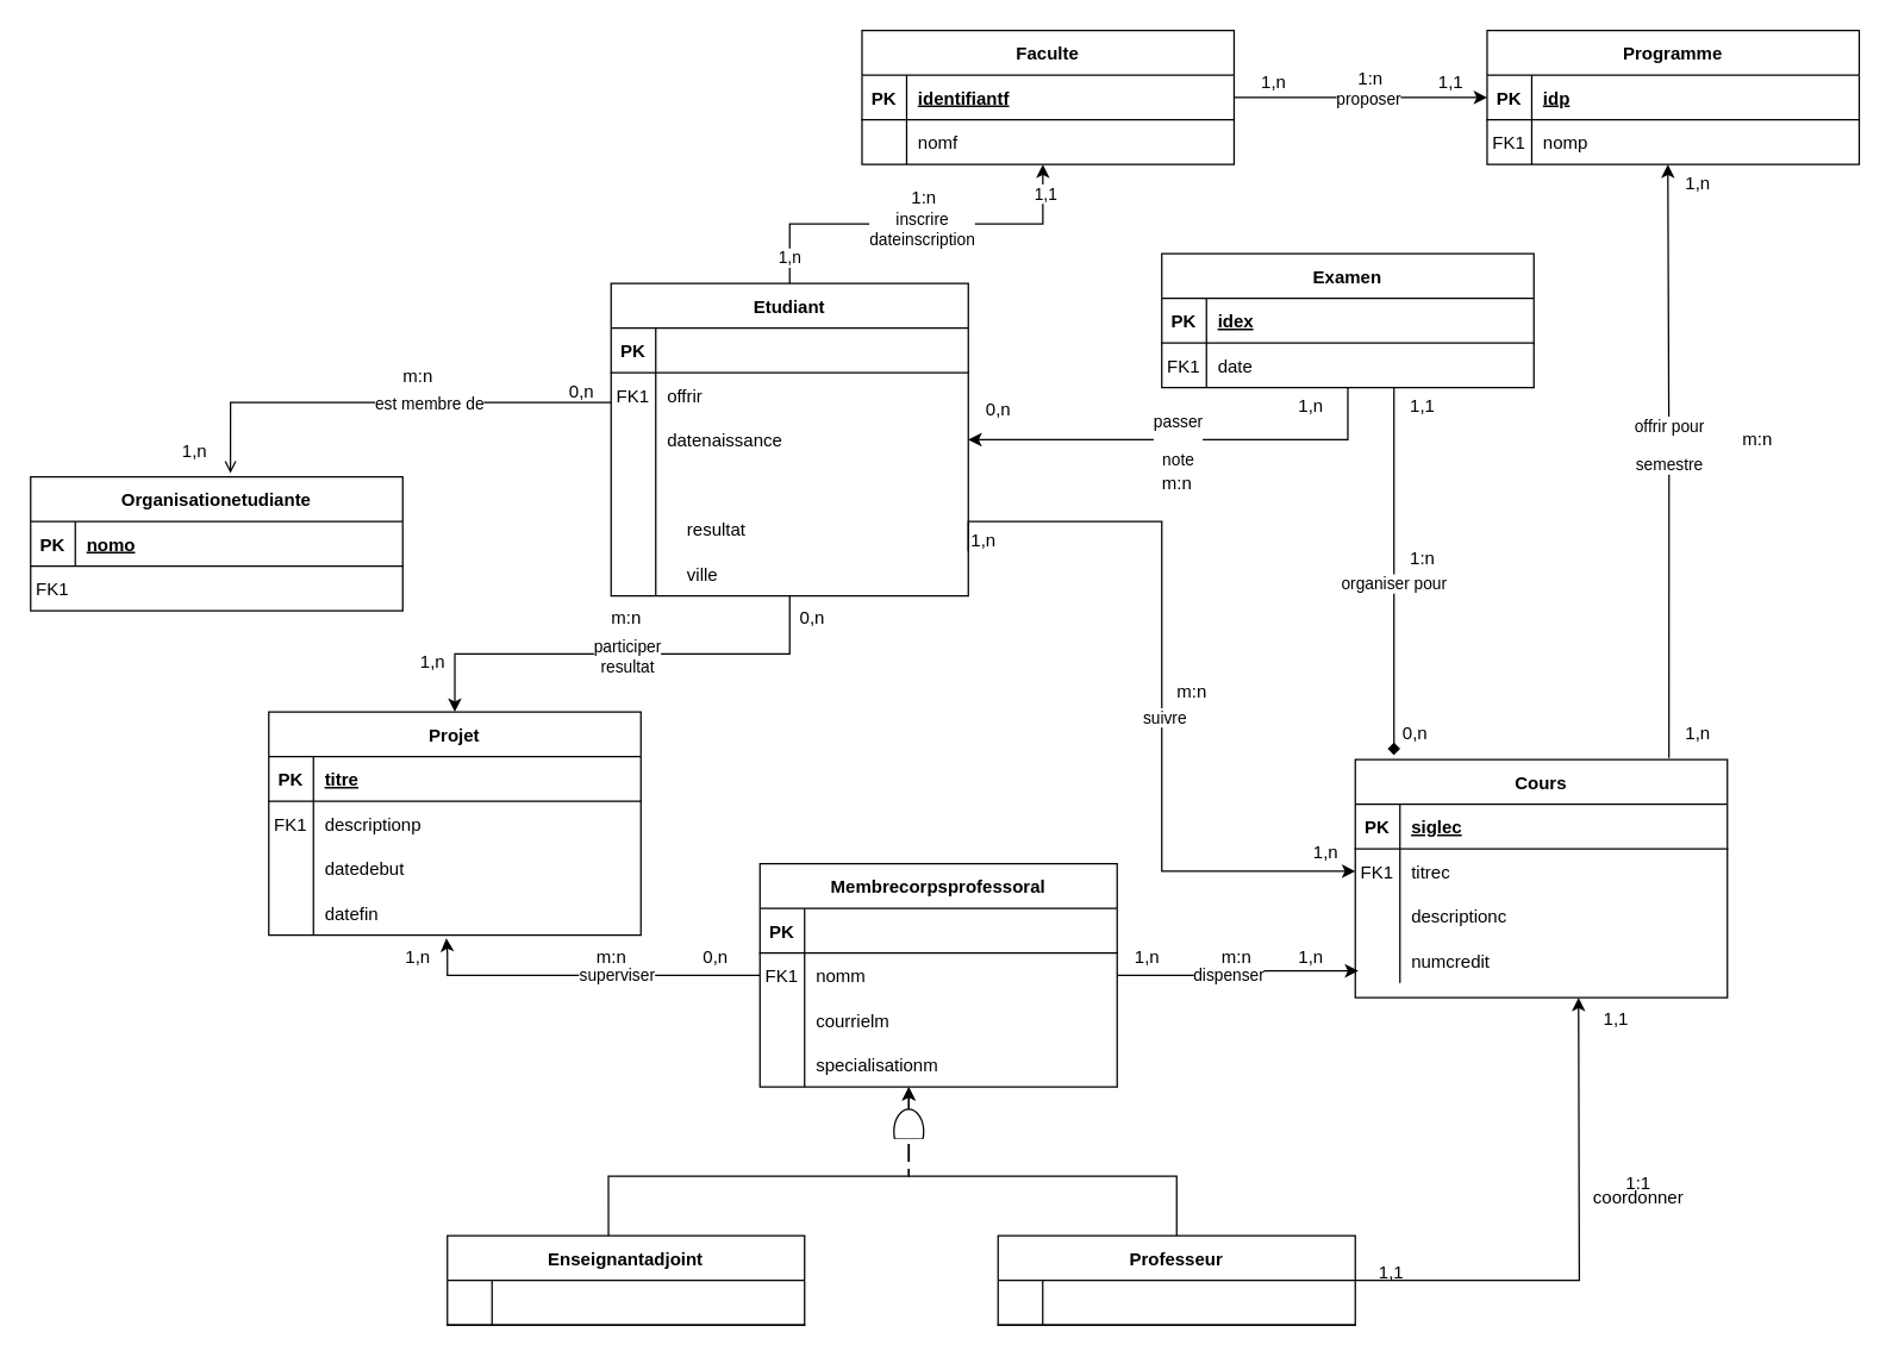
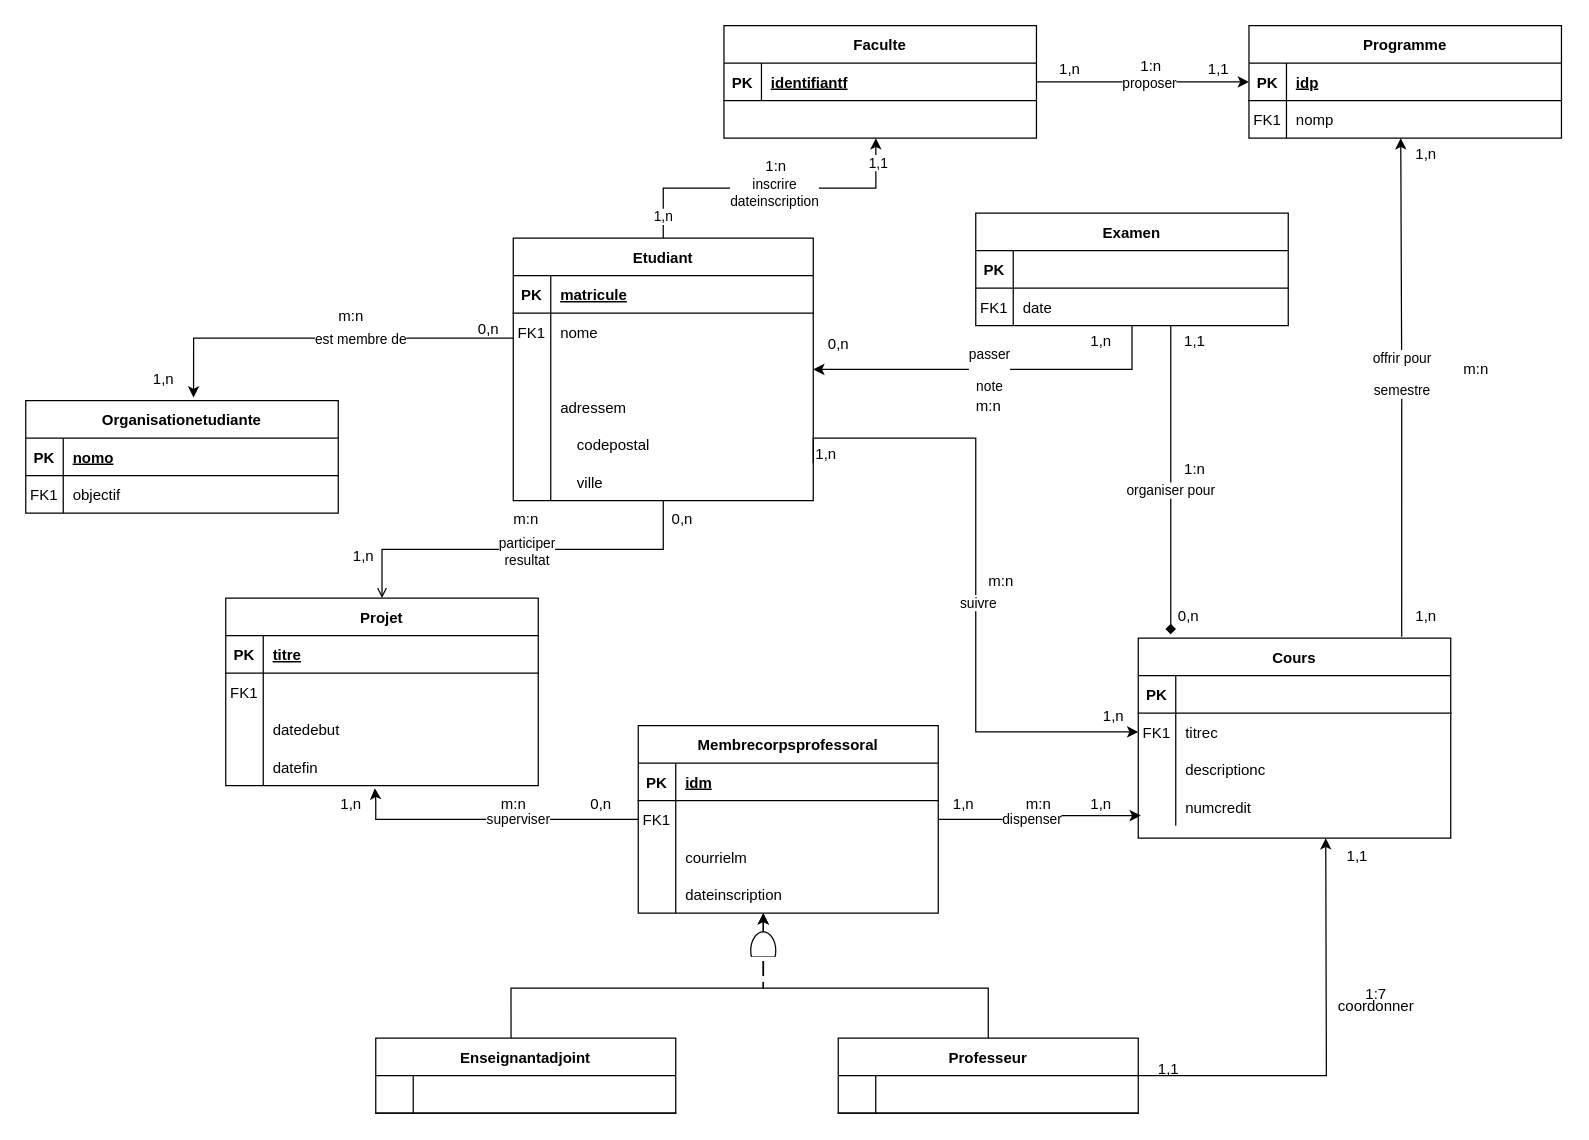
- <mxCell id="34" value="nomf" style="shape=partialRectangle;overflow=hidden;connectable=0;fillColor=none;top=0;left=0;bottom=0;right=0;align=left;spacingLeft=6;" parent="32" vertex="1"><mxGeometry x="30" width="220" height="30" as="geometry"><mxRectangle width="220" height="30" as="alternateBounds" /></mxGeometry></mxCell>
- <mxCell id="89" value="idex" style="shape=partialRectangle;overflow=hidden;connectable=0;fillColor=none;top=0;left=0;bottom=0;right=0;align=left;spacingLeft=6;fontStyle=5;" vertex="1" parent="87"><mxGeometry x="30" width="220" height="30" as="geometry"><mxRectangle width="220" height="30" as="alternateBounds" /></mxGeometry></mxCell>
+ <mxCell id="66" value="matricule" style="shape=partialRectangle;overflow=hidden;connectable=0;fillColor=none;top=0;left=0;bottom=0;right=0;align=left;spacingLeft=6;fontStyle=5;" vertex="1" parent="64"><mxGeometry x="30" width="210" height="30" as="geometry"><mxRectangle width="210" height="30" as="alternateBounds" /></mxGeometry></mxCell>
- <mxCell id="69" value="offrir" style="shape=partialRectangle;overflow=hidden;connectable=0;fillColor=none;top=0;left=0;bottom=0;right=0;align=left;spacingLeft=6;" vertex="1" parent="67"><mxGeometry x="30" width="210" height="30" as="geometry"><mxRectangle width="210" height="30" as="alternateBounds" /></mxGeometry></mxCell>
+ <mxCell id="69" value="nome" style="shape=partialRectangle;overflow=hidden;connectable=0;fillColor=none;top=0;left=0;bottom=0;right=0;align=left;spacingLeft=6;" vertex="1" parent="67"><mxGeometry x="30" width="210" height="30" as="geometry"><mxRectangle width="210" height="30" as="alternateBounds" /></mxGeometry></mxCell>
- <mxCell id="72" value="datenaissance" style="shape=partialRectangle;overflow=hidden;connectable=0;fillColor=none;top=0;left=0;bottom=0;right=0;align=left;spacingLeft=6;" vertex="1" parent="70"><mxGeometry x="30" width="210" height="30" as="geometry"><mxRectangle width="210" height="30" as="alternateBounds" /></mxGeometry></mxCell>
- <mxCell id="54" style="edgeStyle=orthogonalEdgeStyle;rounded=0;orthogonalLoop=1;jettySize=auto;html=1;entryX=0.537;entryY=-0.027;entryDx=0;entryDy=0;entryPerimeter=0;endArrow=open;" edge="1" parent="1" source="63" target="106"><mxGeometry relative="1" as="geometry"><Array as="points"><mxPoint x="154" y="270" /></Array></mxGeometry></mxCell>
+ <mxCell id="54" style="edgeStyle=orthogonalEdgeStyle;rounded=0;orthogonalLoop=1;jettySize=auto;html=1;entryX=0.537;entryY=-0.027;entryDx=0;entryDy=0;entryPerimeter=0;" edge="1" parent="1" source="63" target="106"><mxGeometry relative="1" as="geometry"><Array as="points"><mxPoint x="154" y="270" /></Array></mxGeometry></mxCell>
+ <mxCell id="75" value="adressem" style="shape=partialRectangle;overflow=hidden;connectable=0;fillColor=none;top=0;left=0;bottom=0;right=0;align=left;spacingLeft=6;" vertex="1" parent="73"><mxGeometry x="30" width="210" height="30" as="geometry"><mxRectangle width="210" height="30" as="alternateBounds" /></mxGeometry></mxCell>
- <mxCell id="78" value="    resultat " style="shape=partialRectangle;overflow=hidden;connectable=0;fillColor=none;top=0;left=0;bottom=0;right=0;align=left;spacingLeft=6;" vertex="1" parent="76"><mxGeometry x="30" width="210" height="30" as="geometry"><mxRectangle width="210" height="30" as="alternateBounds" /></mxGeometry></mxCell>
+ <mxCell id="78" value="    codepostal " style="shape=partialRectangle;overflow=hidden;connectable=0;fillColor=none;top=0;left=0;bottom=0;right=0;align=left;spacingLeft=6;" vertex="1" parent="76"><mxGeometry x="30" width="210" height="30" as="geometry"><mxRectangle width="210" height="30" as="alternateBounds" /></mxGeometry></mxCell>
+ <mxCell id="112" value="objectif" style="shape=partialRectangle;overflow=hidden;connectable=0;fillColor=none;top=0;left=0;bottom=0;right=0;align=left;spacingLeft=6;" vertex="1" parent="110"><mxGeometry x="30" width="220" height="30" as="geometry"><mxRectangle width="220" height="30" as="alternateBounds" /></mxGeometry></mxCell>
- <mxCell id="61" style="edgeStyle=orthogonalEdgeStyle;rounded=0;orthogonalLoop=1;jettySize=auto;html=1;entryX=0.5;entryY=0;entryDx=0;entryDy=0;" edge="1" parent="1" source="63" target="93"><mxGeometry relative="1" as="geometry" /></mxCell>
+ <mxCell id="61" style="edgeStyle=orthogonalEdgeStyle;rounded=0;orthogonalLoop=1;jettySize=auto;html=1;entryX=0.5;entryY=0;entryDx=0;entryDy=0;endArrow=open;" edge="1" parent="1" source="63" target="93"><mxGeometry relative="1" as="geometry" /></mxCell>
- <mxCell id="99" value="descriptionp" style="shape=partialRectangle;overflow=hidden;connectable=0;fillColor=none;top=0;left=0;bottom=0;right=0;align=left;spacingLeft=6;" vertex="1" parent="97"><mxGeometry x="30" width="220" height="30" as="geometry"><mxRectangle width="220" height="30" as="alternateBounds" /></mxGeometry></mxCell>
- <mxCell id="40" value="siglec" style="shape=partialRectangle;overflow=hidden;connectable=0;fillColor=none;top=0;left=0;bottom=0;right=0;align=left;spacingLeft=6;fontStyle=5;" vertex="1" parent="38"><mxGeometry x="30" width="220" height="30" as="geometry"><mxRectangle width="220" height="30" as="alternateBounds" /></mxGeometry></mxCell>
+ <mxCell id="16" value="idm" style="shape=partialRectangle;overflow=hidden;connectable=0;fillColor=none;top=0;left=0;bottom=0;right=0;align=left;spacingLeft=6;fontStyle=5;" parent="14" vertex="1"><mxGeometry x="30" width="210" height="30" as="geometry"><mxRectangle width="210" height="30" as="alternateBounds" /></mxGeometry></mxCell>
- <mxCell id="19" value="nomm" style="shape=partialRectangle;overflow=hidden;connectable=0;fillColor=none;top=0;left=0;bottom=0;right=0;align=left;spacingLeft=6;" parent="17" vertex="1"><mxGeometry x="30" width="210" height="30" as="geometry"><mxRectangle width="210" height="30" as="alternateBounds" /></mxGeometry></mxCell>
- <mxCell id="25" value="specialisationm" style="shape=partialRectangle;overflow=hidden;connectable=0;fillColor=none;top=0;left=0;bottom=0;right=0;align=left;spacingLeft=6;" vertex="1" parent="23"><mxGeometry x="30" width="210" height="30" as="geometry"><mxRectangle width="210" height="30" as="alternateBounds" /></mxGeometry></mxCell>
+ <mxCell id="25" value="dateinscription" style="shape=partialRectangle;overflow=hidden;connectable=0;fillColor=none;top=0;left=0;bottom=0;right=0;align=left;spacingLeft=6;" vertex="1" parent="23"><mxGeometry x="30" width="210" height="30" as="geometry"><mxRectangle width="210" height="30" as="alternateBounds" /></mxGeometry></mxCell>
- <mxCell id="155" value="1:1" style="text;html=1;align=center;verticalAlign=middle;resizable=0;points=[];autosize=1;strokeColor=none;fillColor=none;" vertex="1" parent="1"><mxGeometry x="1080" y="780" width="40" height="30" as="geometry" /></mxCell>
+ <mxCell id="155" value="1:7" style="text;html=1;align=center;verticalAlign=middle;resizable=0;points=[];autosize=1;strokeColor=none;fillColor=none;" vertex="1" parent="1"><mxGeometry x="1080" y="780" width="40" height="30" as="geometry" /></mxCell>
